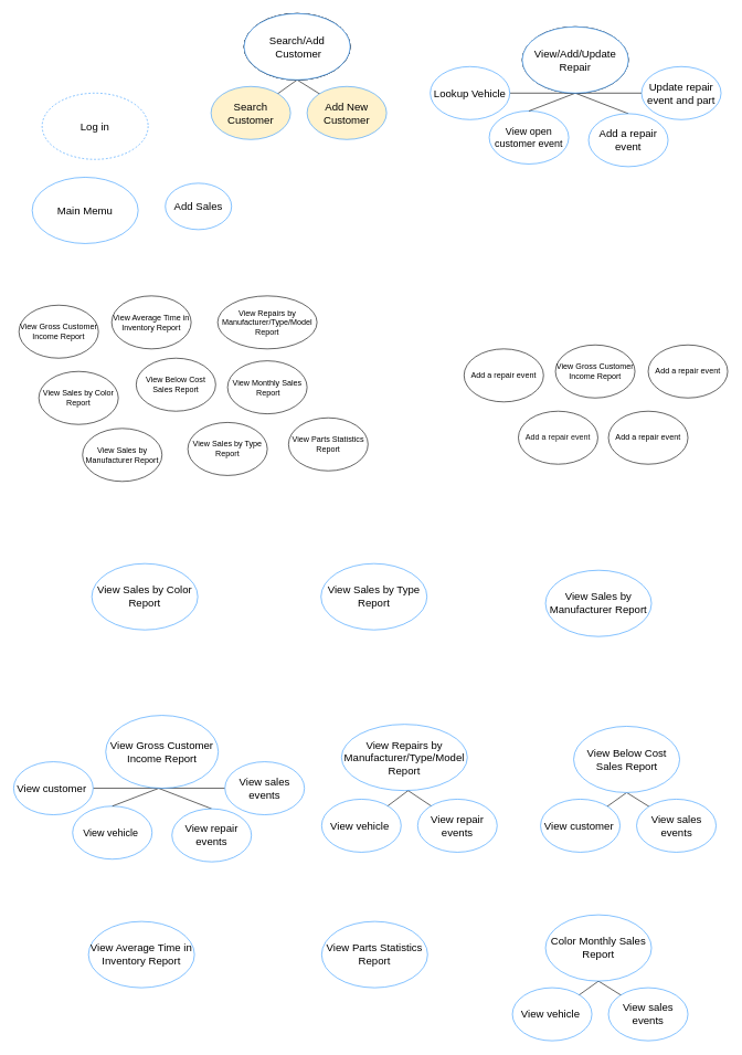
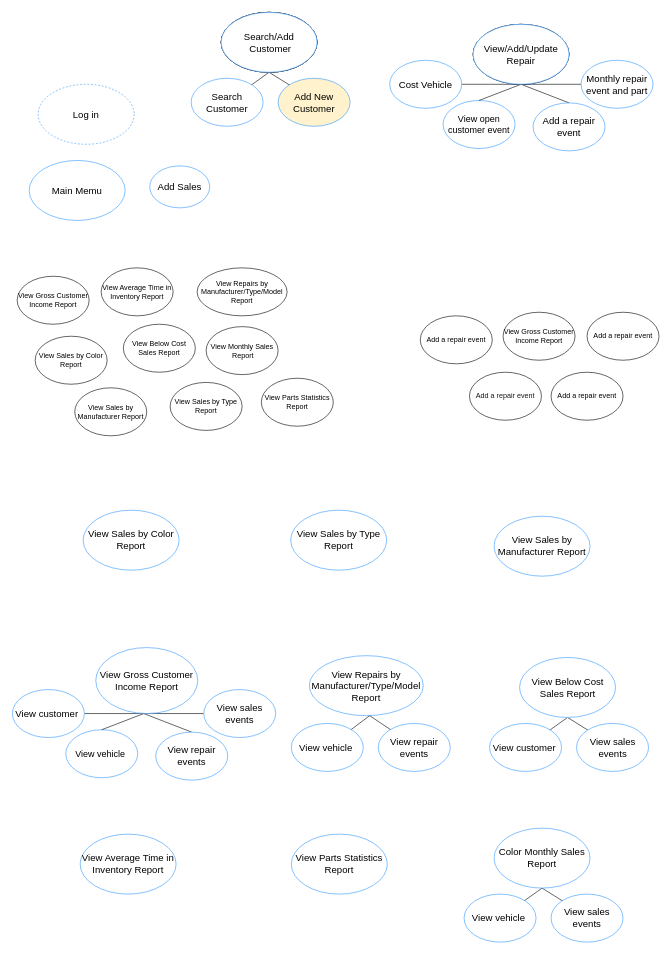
- <mxCell id="32" value="&lt;font style=&quot;font-size: 16px;&quot;&gt;Lookup Vehicle&lt;/font&gt;" style="ellipse;whiteSpace=wrap;html=1;fontSize=16;strokeColor=#3399FF;" parent="1" vertex="1"><mxGeometry x="649" y="100" width="120" height="80" as="geometry" /></mxCell>
+ <mxCell id="32" value="&lt;font style=&quot;font-size: 16px;&quot;&gt;Cost Vehicle&lt;/font&gt;" style="ellipse;whiteSpace=wrap;html=1;fontSize=16;strokeColor=#3399FF;" parent="1" vertex="1"><mxGeometry x="649" y="100" width="120" height="80" as="geometry" /></mxCell>
- <mxCell id="34" value="Update repair event and part" style="ellipse;whiteSpace=wrap;html=1;fontSize=16;strokeColor=#3399FF;" parent="1" vertex="1"><mxGeometry x="968" y="100" width="120" height="80" as="geometry" /></mxCell>
+ <mxCell id="34" value="Monthly repair event and part" style="ellipse;whiteSpace=wrap;html=1;fontSize=16;strokeColor=#3399FF;" parent="1" vertex="1"><mxGeometry x="968" y="100" width="120" height="80" as="geometry" /></mxCell>
- <mxCell id="28" value="Search Customer" style="ellipse;whiteSpace=wrap;html=1;fontSize=16;strokeColor=#3399FF;fillColor=#fff2cc;" parent="1" vertex="1"><mxGeometry x="318" y="130" width="120" height="80" as="geometry" /></mxCell>
+ <mxCell id="28" value="Search Customer" style="ellipse;whiteSpace=wrap;html=1;fontSize=16;strokeColor=#3399FF;" parent="1" vertex="1"><mxGeometry x="318" y="130" width="120" height="80" as="geometry" /></mxCell>
